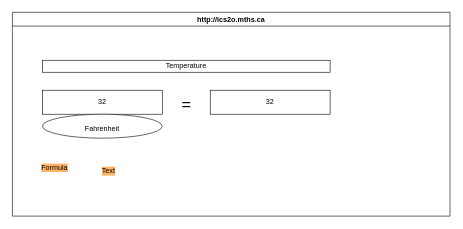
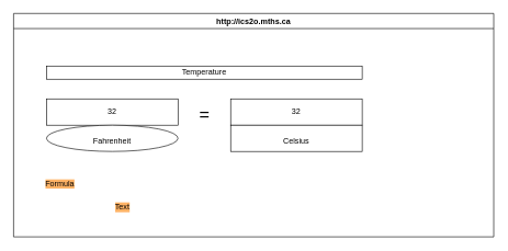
+ <mxCell id="8" value="&lt;span style=&quot;font-size: 12px;&quot;&gt;Celsius&lt;/span&gt;" style="rounded=0;whiteSpace=wrap;html=1;fontSize=24;" vertex="1" parent="2"><mxGeometry x="330" y="170" width="200" height="40" as="geometry" /></mxCell>
- <mxCell id="9" value="Text" style="text;html=1;align=center;verticalAlign=middle;resizable=0;points=[];autosize=1;strokeColor=none;fillColor=none;fontSize=12;labelBackgroundColor=#FFB366;" vertex="1" parent="2"><mxGeometry x="135" y="250" width="50" height="30" as="geometry" /></mxCell>
+ <mxCell id="9" value="Text" style="text;html=1;align=center;verticalAlign=middle;resizable=0;points=[];autosize=1;strokeColor=none;fillColor=none;fontSize=12;labelBackgroundColor=#FFB366;" vertex="1" parent="2"><mxGeometry x="140" y="280" width="50" height="30" as="geometry" /></mxCell>
